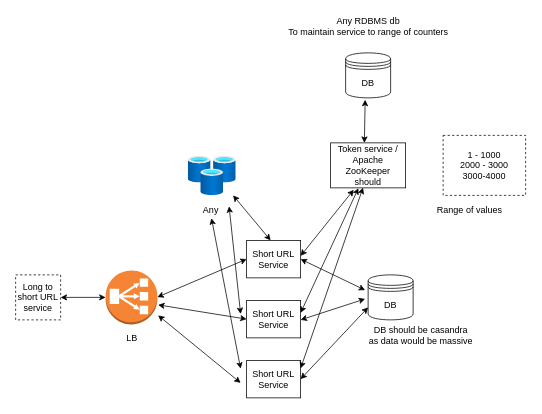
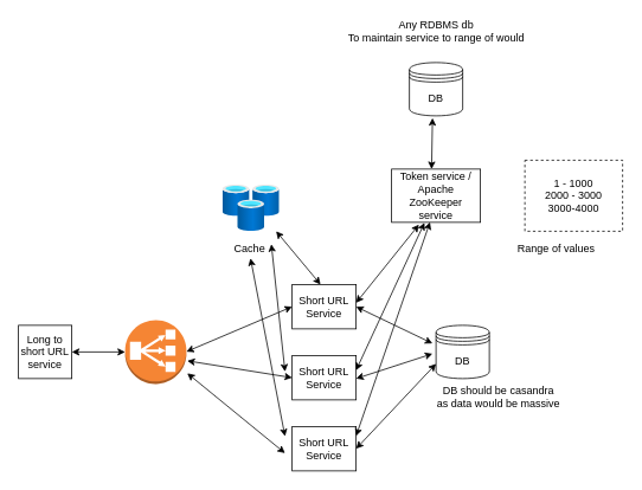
- <mxCell id="30" value="Any RDBMS db&lt;br&gt;To maintain service to range of counters" style="text;html=1;align=center;verticalAlign=middle;resizable=0;points=[];autosize=1;strokeColor=none;fillColor=none;" vertex="1" parent="1"><mxGeometry x="375" y="20" width="230" height="30" as="geometry" /></mxCell>
+ <mxCell id="30" value="Any RDBMS db&lt;br&gt;To maintain service to range of would" style="text;html=1;align=center;verticalAlign=middle;resizable=0;points=[];autosize=1;strokeColor=none;fillColor=none;" vertex="1" parent="1"><mxGeometry x="375" y="20" width="230" height="30" as="geometry" /></mxCell>
- <mxCell id="16" value="Token service / Apache ZooKeeper should" style="rounded=0;whiteSpace=wrap;html=1;" vertex="1" parent="1"><mxGeometry x="440" y="190" width="100" height="60" as="geometry" /></mxCell>
+ <mxCell id="16" value="Token service / Apache ZooKeeper service" style="rounded=0;whiteSpace=wrap;html=1;" vertex="1" parent="1"><mxGeometry x="440" y="190" width="100" height="60" as="geometry" /></mxCell>
- <mxCell id="24" value="Any" style="text;html=1;align=center;verticalAlign=middle;resizable=0;points=[];autosize=1;strokeColor=none;fillColor=none;" vertex="1" parent="1"><mxGeometry x="255" y="270" width="50" height="20" as="geometry" /></mxCell>
+ <mxCell id="24" value="Cache" style="text;html=1;align=center;verticalAlign=middle;resizable=0;points=[];autosize=1;strokeColor=none;fillColor=none;" vertex="1" parent="1"><mxGeometry x="255" y="270" width="50" height="20" as="geometry" /></mxCell>
- <mxCell id="2" value="Long to short URL service" style="whiteSpace=wrap;html=1;aspect=fixed;dashed=1;" vertex="1" parent="1"><mxGeometry x="20" y="366" width="60" height="60" as="geometry" /></mxCell>
+ <mxCell id="2" value="Long to short URL service" style="whiteSpace=wrap;html=1;aspect=fixed;" vertex="1" parent="1"><mxGeometry x="20" y="366" width="60" height="60" as="geometry" /></mxCell>
- <mxCell id="5" value="LB" style="text;html=1;align=center;verticalAlign=middle;resizable=0;points=[];autosize=1;strokeColor=none;fillColor=none;" vertex="1" parent="1"><mxGeometry x="159.5" y="440" width="30" height="20" as="geometry" /></mxCell>
